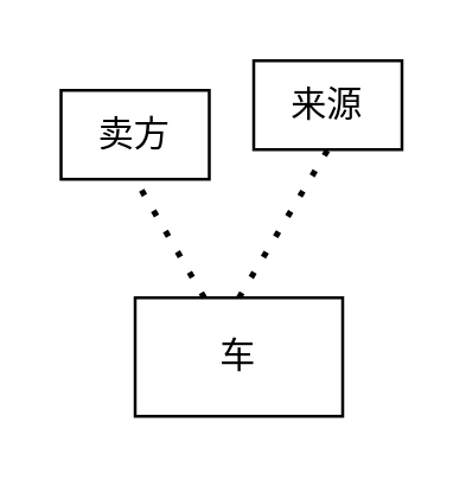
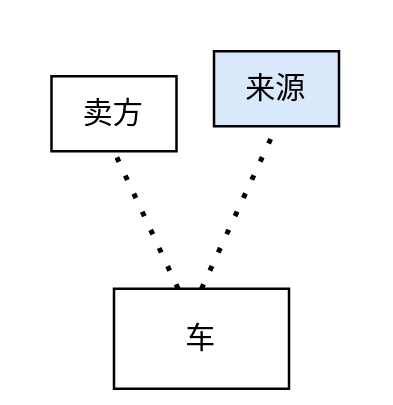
- <mxCell id="4" value="来源" style="rounded=0;whiteSpace=wrap;html=1;" vertex="1" parent="1"><mxGeometry x="85" y="20" width="50" height="30" as="geometry" /></mxCell>
+ <mxCell id="4" value="来源" style="rounded=0;whiteSpace=wrap;html=1;fillColor=#dae8fc;" vertex="1" parent="1"><mxGeometry x="85" y="20" width="50" height="30" as="geometry" /></mxCell>
- <mxCell id="2" value="车" style="rounded=0;whiteSpace=wrap;html=1;" vertex="1" parent="1"><mxGeometry x="45" y="100" width="70" height="40" as="geometry" /></mxCell>
+ <mxCell id="2" value="车" style="rounded=0;whiteSpace=wrap;html=1;" vertex="1" parent="1"><mxGeometry x="45" y="115" width="70" height="40" as="geometry" /></mxCell>
